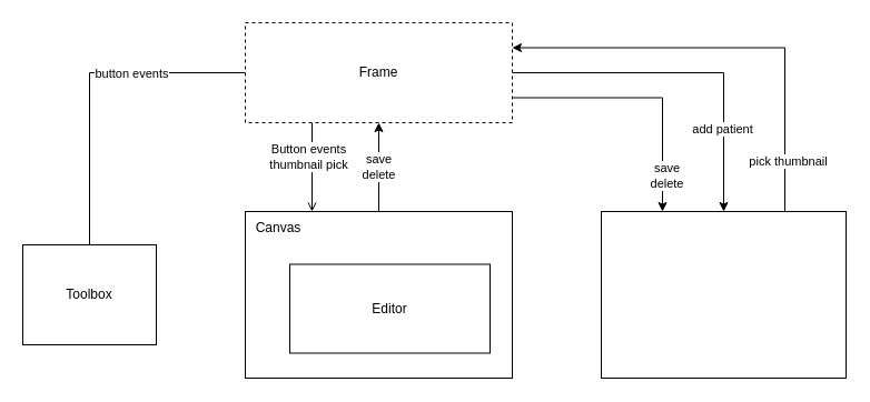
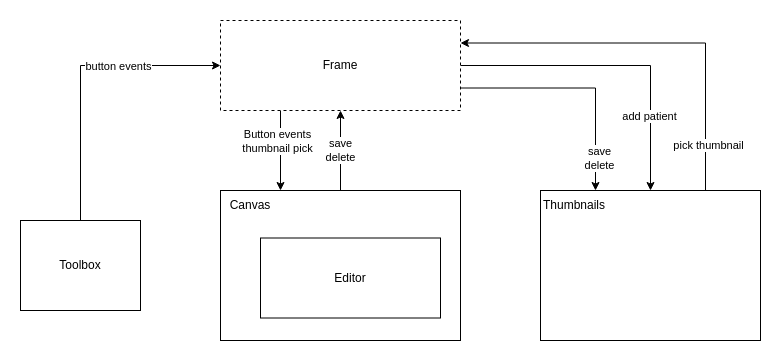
- <mxCell id="2" style="edgeStyle=orthogonalEdgeStyle;rounded=0;orthogonalLoop=1;jettySize=auto;html=1;exitX=0.5;exitY=0;exitDx=0;exitDy=0;entryX=0;entryY=0.5;entryDx=0;entryDy=0;endArrow=none;" parent="1" source="4" target="19" edge="1"><mxGeometry relative="1" as="geometry" /></mxCell>
+ <mxCell id="2" style="edgeStyle=orthogonalEdgeStyle;rounded=0;orthogonalLoop=1;jettySize=auto;html=1;exitX=0.5;exitY=0;exitDx=0;exitDy=0;entryX=0;entryY=0.5;entryDx=0;entryDy=0;" parent="1" source="4" target="19" edge="1"><mxGeometry relative="1" as="geometry" /></mxCell>
- <mxCell id="13" style="edgeStyle=orthogonalEdgeStyle;rounded=0;orthogonalLoop=1;jettySize=auto;html=1;exitX=0.25;exitY=1;exitDx=0;exitDy=0;entryX=1;entryY=0;entryDx=0;entryDy=0;endArrow=open;" parent="1" source="19" target="11" edge="1"><mxGeometry relative="1" as="geometry" /></mxCell>
+ <mxCell id="13" style="edgeStyle=orthogonalEdgeStyle;rounded=0;orthogonalLoop=1;jettySize=auto;html=1;exitX=0.25;exitY=1;exitDx=0;exitDy=0;entryX=1;entryY=0;entryDx=0;entryDy=0;" parent="1" source="19" target="11" edge="1"><mxGeometry relative="1" as="geometry" /></mxCell>
+ <mxCell id="8" value="Thumbnails" style="text;html=1;strokeColor=none;fillColor=none;align=center;verticalAlign=middle;whiteSpace=wrap;rounded=0;" parent="1" vertex="1"><mxGeometry x="544" y="190" width="60" height="30" as="geometry" /></mxCell>
